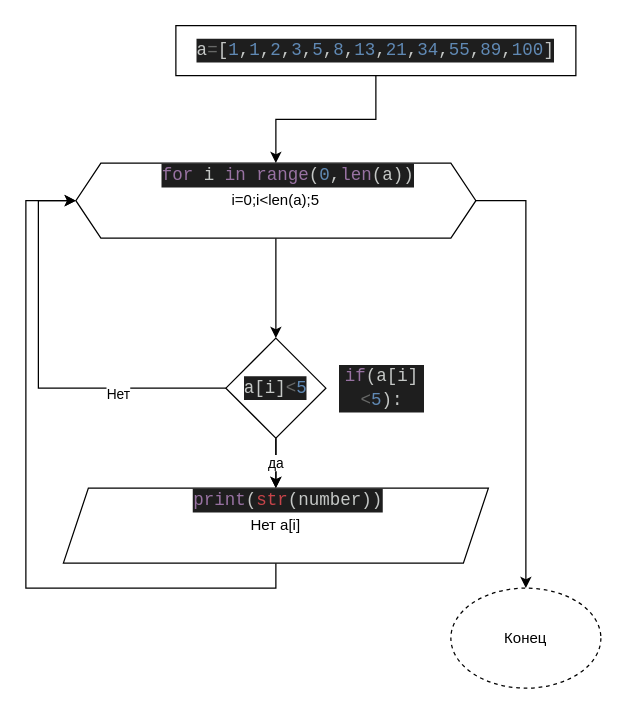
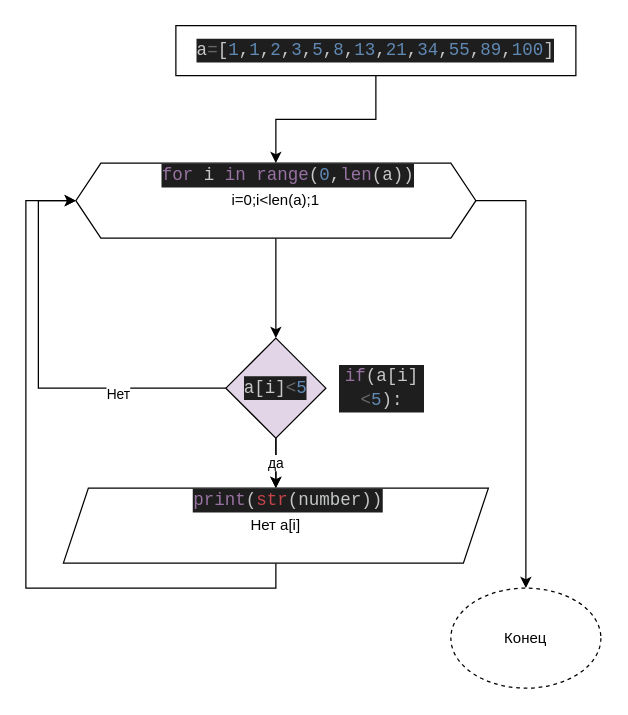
- <mxCell id="6" value="i=0;i&amp;lt;len(a);5" style="shape=hexagon;perimeter=hexagonPerimeter2;whiteSpace=wrap;html=1;fixedSize=1;" vertex="1" parent="1"><mxGeometry x="60" y="130" width="320" height="60" as="geometry" /></mxCell>
+ <mxCell id="6" value="i=0;i&amp;lt;len(a);1" style="shape=hexagon;perimeter=hexagonPerimeter2;whiteSpace=wrap;html=1;fixedSize=1;" vertex="1" parent="1"><mxGeometry x="60" y="130" width="320" height="60" as="geometry" /></mxCell>
- <mxCell id="11" value="&lt;div style=&quot;color: rgb(197 , 200 , 198) ; background-color: rgb(30 , 30 , 30) ; font-family: &amp;#34;consolas&amp;#34; , &amp;#34;courier new&amp;#34; , monospace ; font-size: 14px ; line-height: 19px&quot;&gt;a[i]&lt;span style=&quot;color: #676867&quot;&gt;&amp;lt;&lt;/span&gt;&lt;span style=&quot;color: #6089b4&quot;&gt;5&lt;/span&gt;&lt;/div&gt;" style="rhombus;whiteSpace=wrap;html=1;" vertex="1" parent="1"><mxGeometry x="180" y="270" width="80" height="80" as="geometry" /></mxCell>
+ <mxCell id="11" value="&lt;div style=&quot;color: rgb(197 , 200 , 198) ; background-color: rgb(30 , 30 , 30) ; font-family: &amp;#34;consolas&amp;#34; , &amp;#34;courier new&amp;#34; , monospace ; font-size: 14px ; line-height: 19px&quot;&gt;a[i]&lt;span style=&quot;color: #676867&quot;&gt;&amp;lt;&lt;/span&gt;&lt;span style=&quot;color: #6089b4&quot;&gt;5&lt;/span&gt;&lt;/div&gt;" style="rhombus;whiteSpace=wrap;html=1;fillColor=#e1d5e7;" vertex="1" parent="1"><mxGeometry x="180" y="270" width="80" height="80" as="geometry" /></mxCell>
